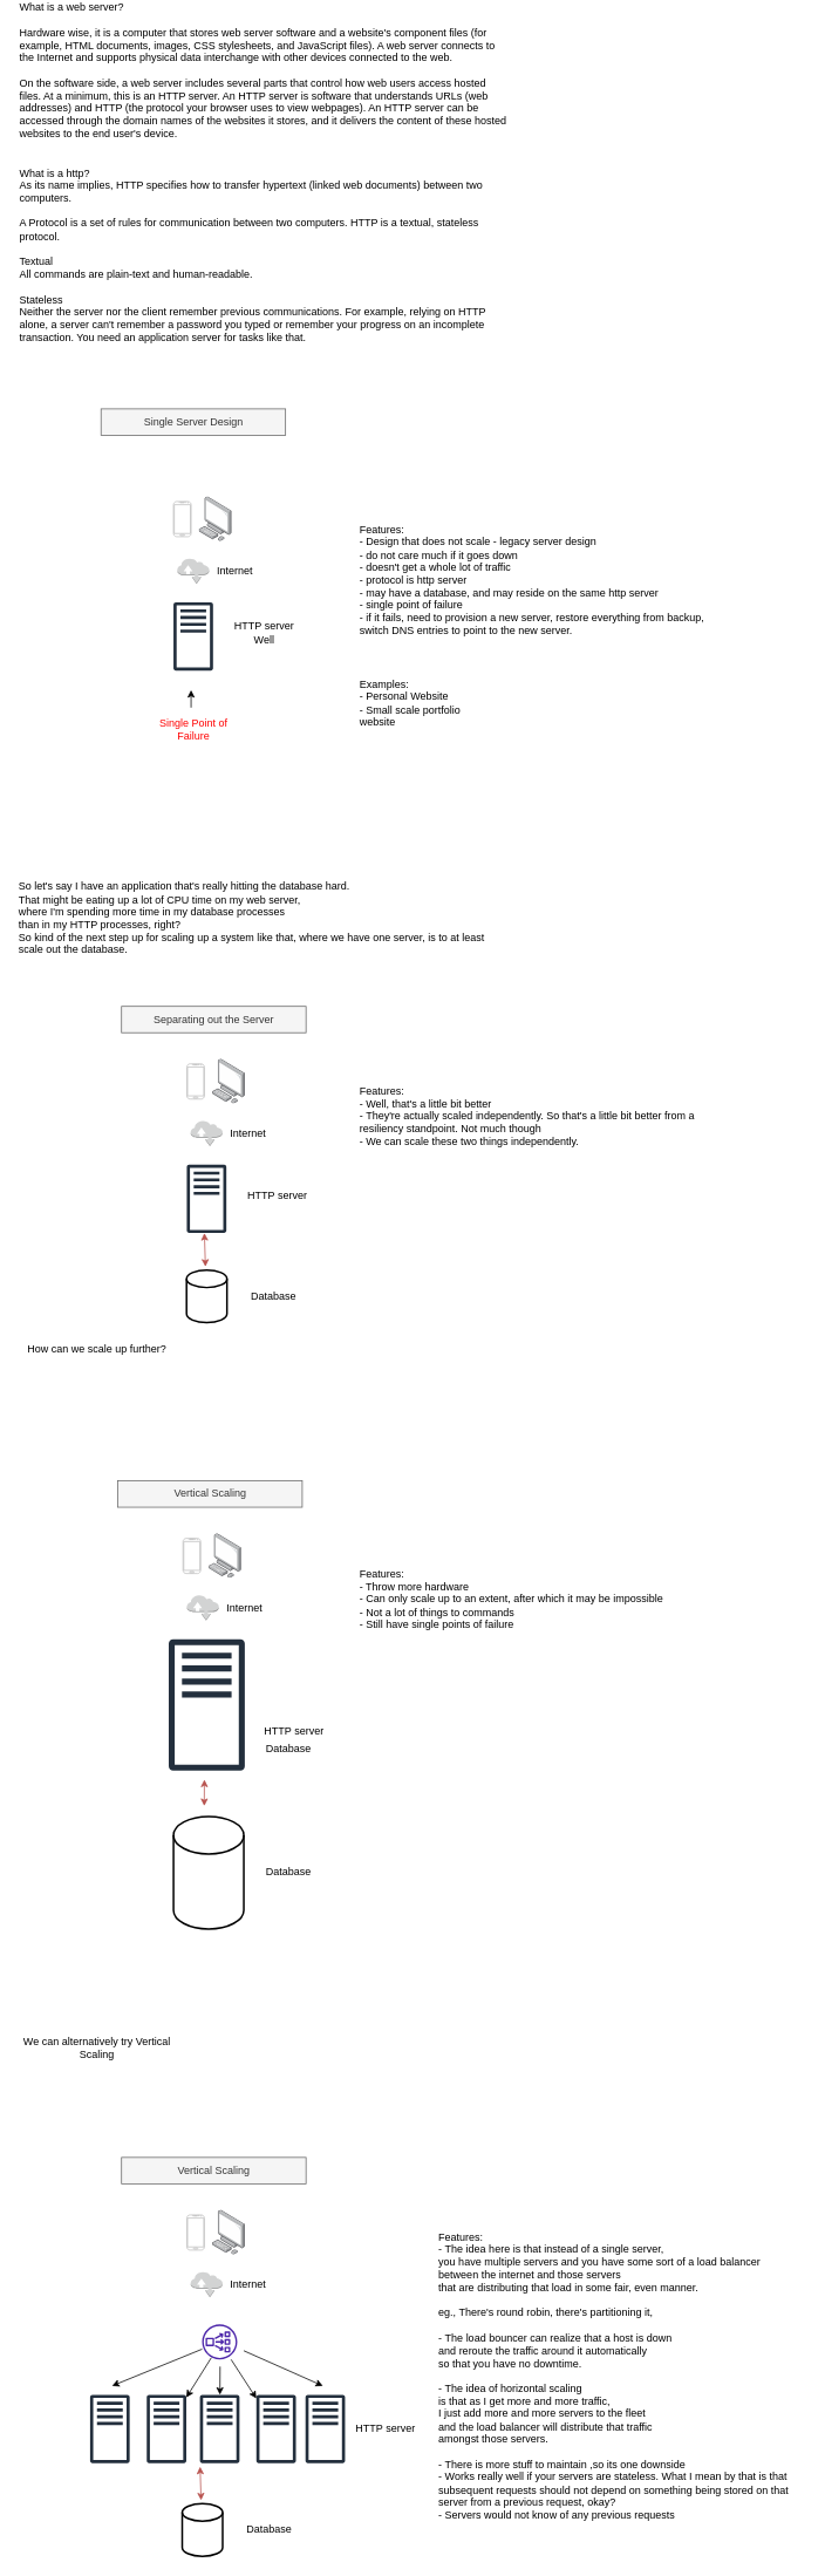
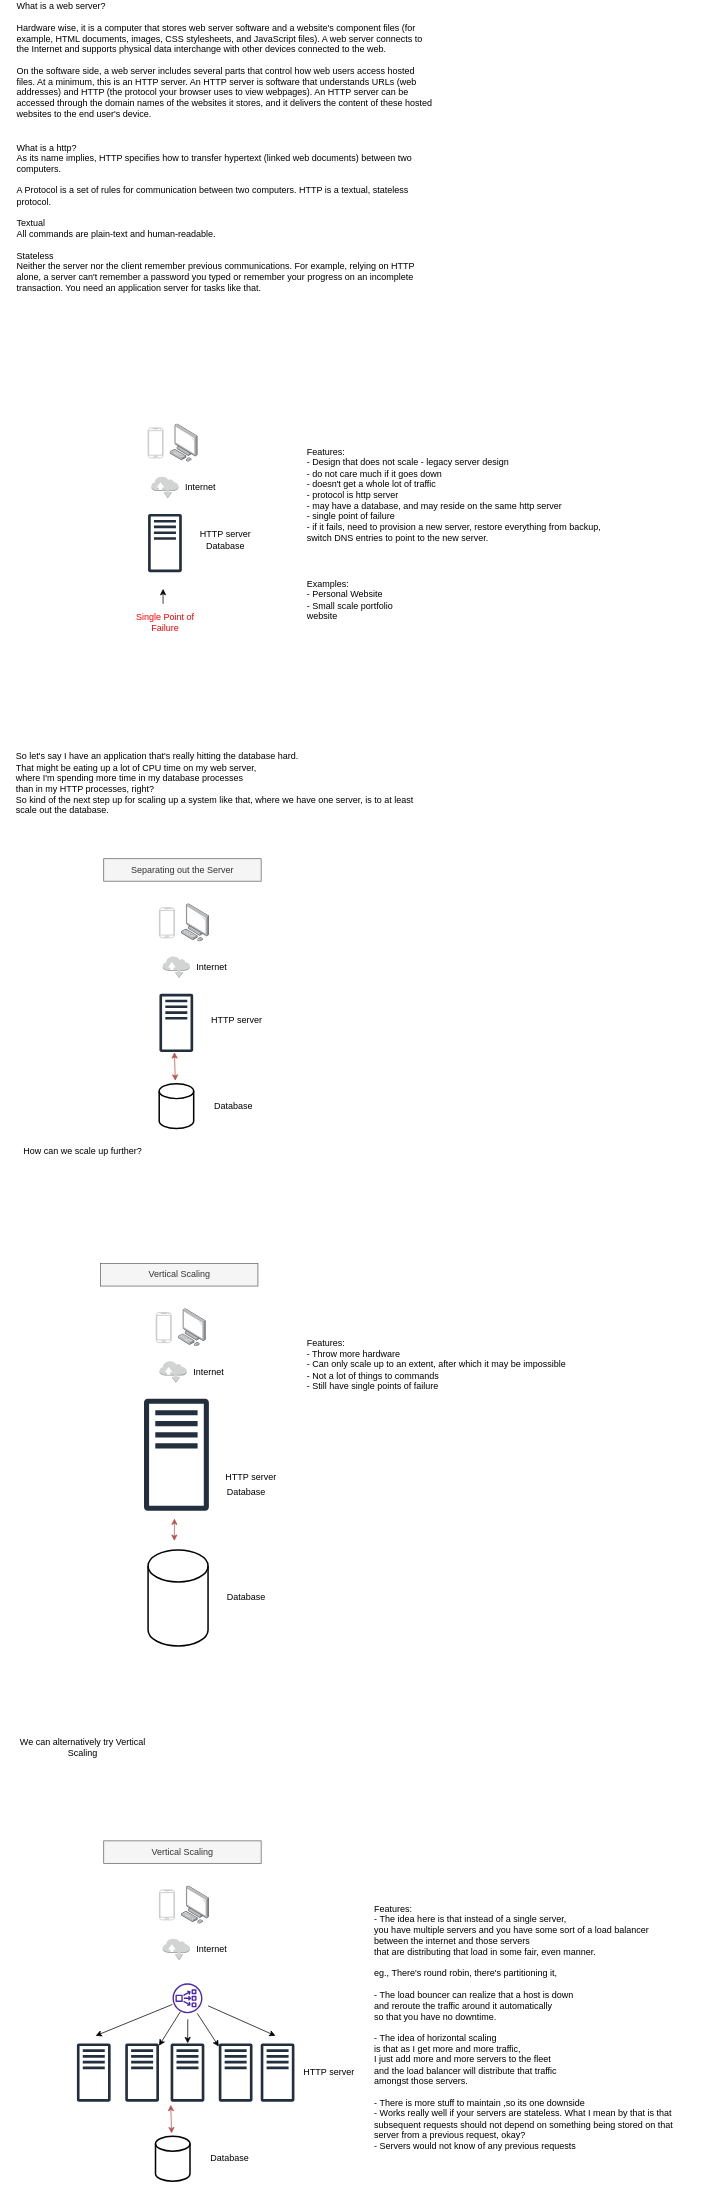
- <mxCell id="9" value="Single Server Design" style="text;align=center;html=1;verticalAlign=middle;whiteSpace=wrap;rounded=0;fillColor=#f5f5f5;fontColor=#333333;strokeColor=#666666;" vertex="1" parent="1"><mxGeometry x="114.5" y="410" width="210" height="30" as="geometry" /></mxCell>
- <mxCell id="5" value="HTTP server&lt;br&gt;Well" style="text;strokeColor=none;align=center;fillColor=none;html=1;verticalAlign=middle;whiteSpace=wrap;rounded=0;" vertex="1" parent="1"><mxGeometry x="263.78" y="650" width="73.22" height="30" as="geometry" /></mxCell>
+ <mxCell id="5" value="HTTP server&lt;br&gt;Database" style="text;strokeColor=none;align=center;fillColor=none;html=1;verticalAlign=middle;whiteSpace=wrap;rounded=0;" vertex="1" parent="1"><mxGeometry x="263.78" y="650" width="73.22" height="30" as="geometry" /></mxCell>
- <mxCell id="25" value="&lt;div&gt;Features:&lt;/div&gt;&lt;div&gt;- Well, that's a little bit better&lt;/div&gt;&lt;div&gt;-&amp;nbsp;&lt;span style=&quot;background-color: initial;&quot;&gt;They're actually scaled independently.&amp;nbsp;&lt;/span&gt;&lt;span style=&quot;background-color: initial;&quot;&gt;So that's a little bit better from a resiliency standpoint.&amp;nbsp;&lt;/span&gt;&lt;span style=&quot;background-color: initial;&quot;&gt;Not much though&lt;/span&gt;&lt;/div&gt;&lt;div&gt;- We&lt;span style=&quot;background-color: initial;&quot;&gt;&amp;nbsp;can scale these two things independently.&lt;/span&gt;&lt;/div&gt;" style="text;strokeColor=none;align=left;fillColor=none;html=1;verticalAlign=middle;whiteSpace=wrap;rounded=0;" vertex="1" parent="1"><mxGeometry x="407" y="1140" width="420" height="150" as="geometry" /></mxCell>
